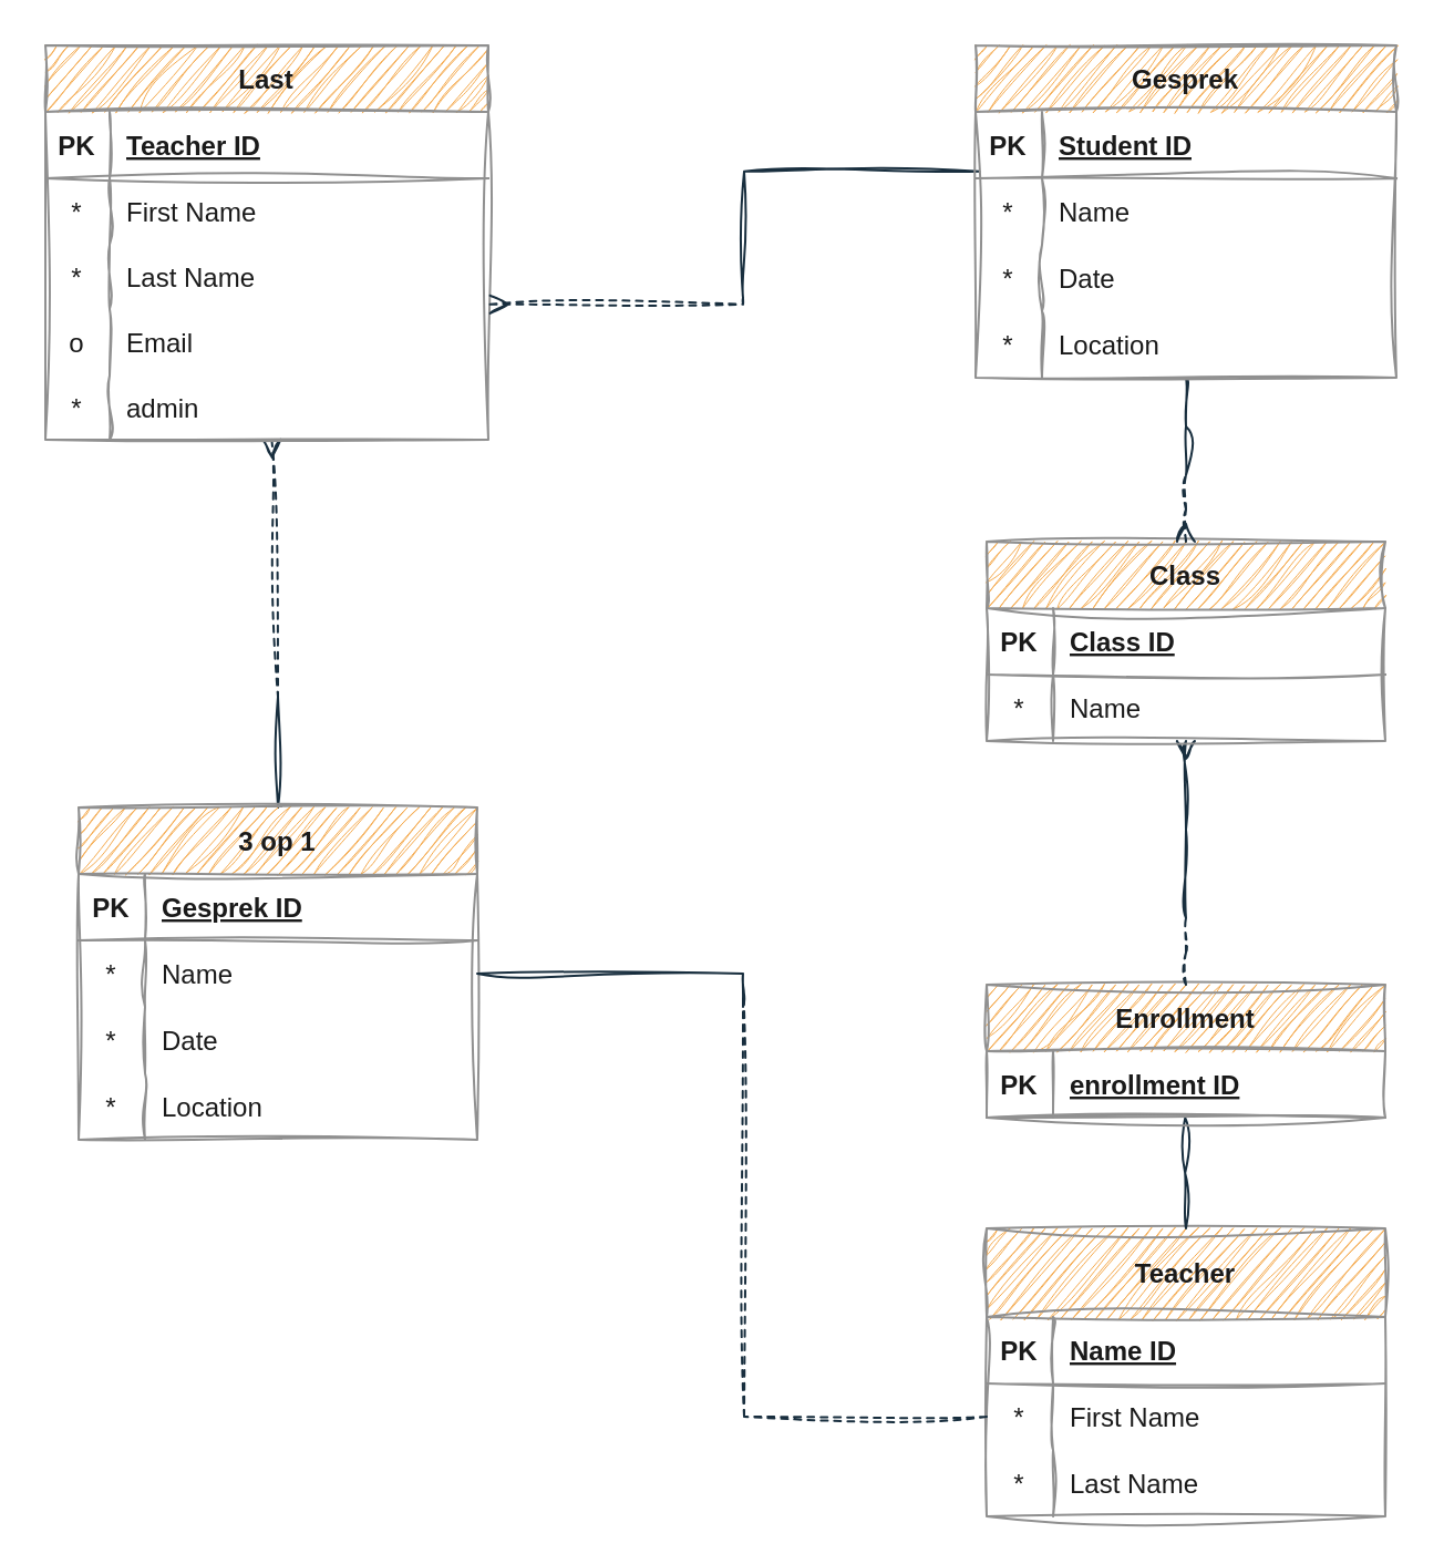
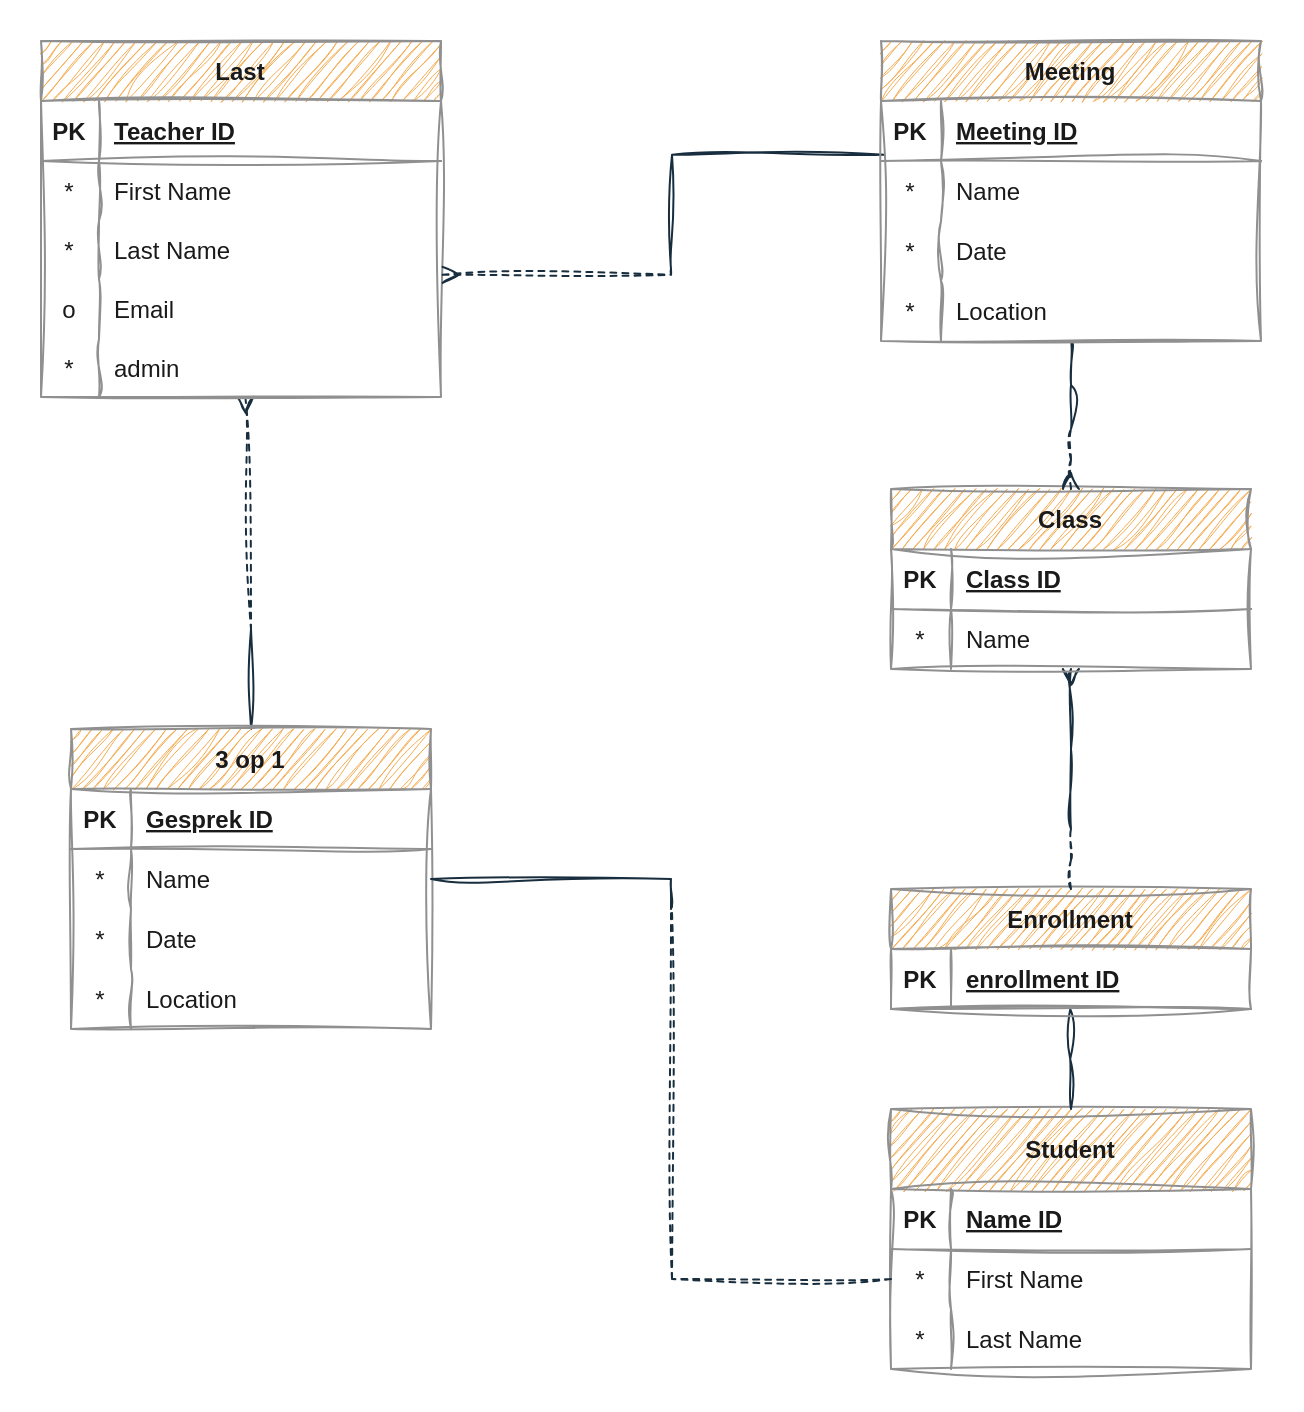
- <mxCell id="39" value="Gesprek" style="shape=table;startSize=30;container=1;collapsible=1;childLayout=tableLayout;fixedRows=1;rowLines=0;fontStyle=1;align=center;resizeLast=1;labelBackgroundColor=none;fillColor=#F5AB50;strokeColor=#909090;fontColor=#1A1A1A;rounded=0;sketch=1;curveFitting=1;jiggle=2;" parent="1" vertex="1"><mxGeometry x="440" y="20" width="190" height="150" as="geometry" /></mxCell>
+ <mxCell id="39" value="Meeting" style="shape=table;startSize=30;container=1;collapsible=1;childLayout=tableLayout;fixedRows=1;rowLines=0;fontStyle=1;align=center;resizeLast=1;labelBackgroundColor=none;fillColor=#F5AB50;strokeColor=#909090;fontColor=#1A1A1A;rounded=0;sketch=1;curveFitting=1;jiggle=2;" parent="1" vertex="1"><mxGeometry x="440" y="20" width="190" height="150" as="geometry" /></mxCell>
- <mxCell id="42" value="Student ID" style="shape=partialRectangle;connectable=0;fillColor=none;top=0;left=0;bottom=0;right=0;align=left;spacingLeft=6;fontStyle=5;overflow=hidden;labelBackgroundColor=none;strokeColor=#909090;fontColor=#1A1A1A;rounded=0;sketch=1;curveFitting=1;jiggle=2;" parent="40" vertex="1"><mxGeometry x="30" width="160" height="30" as="geometry"><mxRectangle width="160" height="30" as="alternateBounds" /></mxGeometry></mxCell>
+ <mxCell id="42" value="Meeting ID" style="shape=partialRectangle;connectable=0;fillColor=none;top=0;left=0;bottom=0;right=0;align=left;spacingLeft=6;fontStyle=5;overflow=hidden;labelBackgroundColor=none;strokeColor=#909090;fontColor=#1A1A1A;rounded=0;sketch=1;curveFitting=1;jiggle=2;" parent="40" vertex="1"><mxGeometry x="30" width="160" height="30" as="geometry"><mxRectangle width="160" height="30" as="alternateBounds" /></mxGeometry></mxCell>
- <mxCell id="2" value="Teacher" style="shape=table;startSize=40;container=1;collapsible=1;childLayout=tableLayout;fixedRows=1;rowLines=0;fontStyle=1;align=center;resizeLast=1;labelBackgroundColor=none;fillColor=#F5AB50;strokeColor=#909090;fontColor=#1A1A1A;rounded=0;sketch=1;curveFitting=1;jiggle=2;" parent="1" vertex="1"><mxGeometry x="445" y="554" width="180" height="130" as="geometry" /></mxCell>
+ <mxCell id="2" value="Student" style="shape=table;startSize=40;container=1;collapsible=1;childLayout=tableLayout;fixedRows=1;rowLines=0;fontStyle=1;align=center;resizeLast=1;labelBackgroundColor=none;fillColor=#F5AB50;strokeColor=#909090;fontColor=#1A1A1A;rounded=0;sketch=1;curveFitting=1;jiggle=2;" parent="1" vertex="1"><mxGeometry x="445" y="554" width="180" height="130" as="geometry" /></mxCell>
